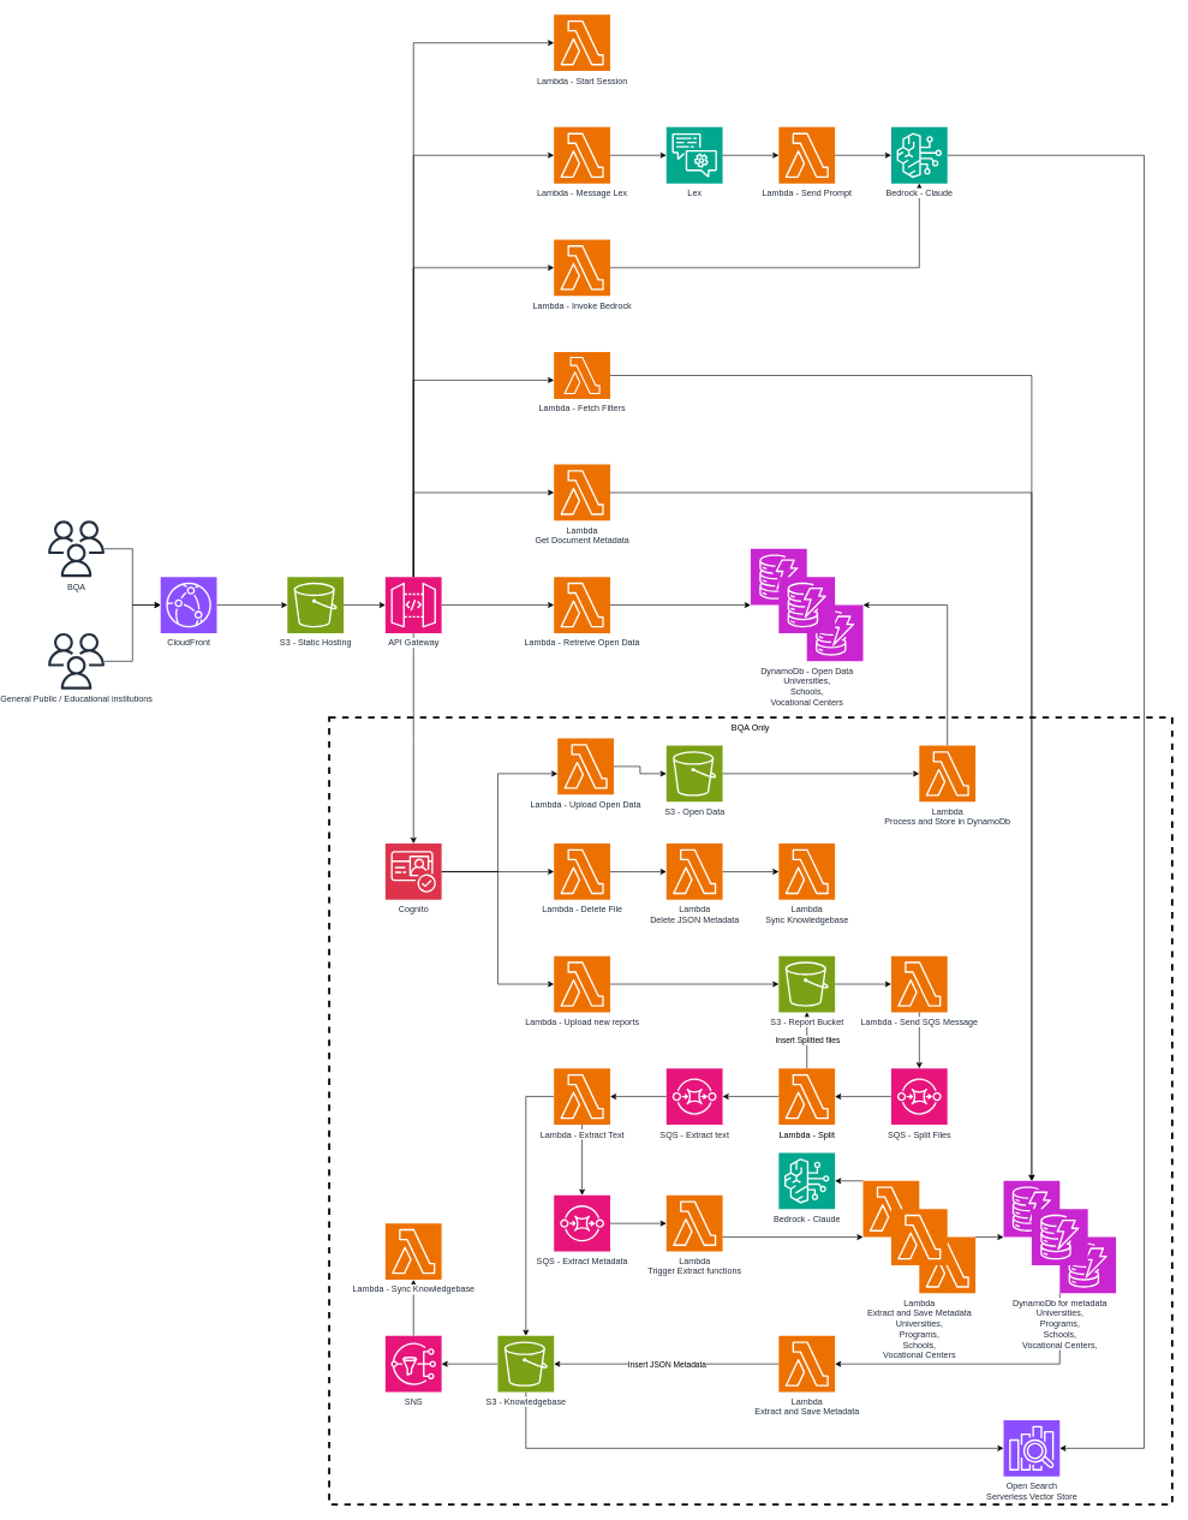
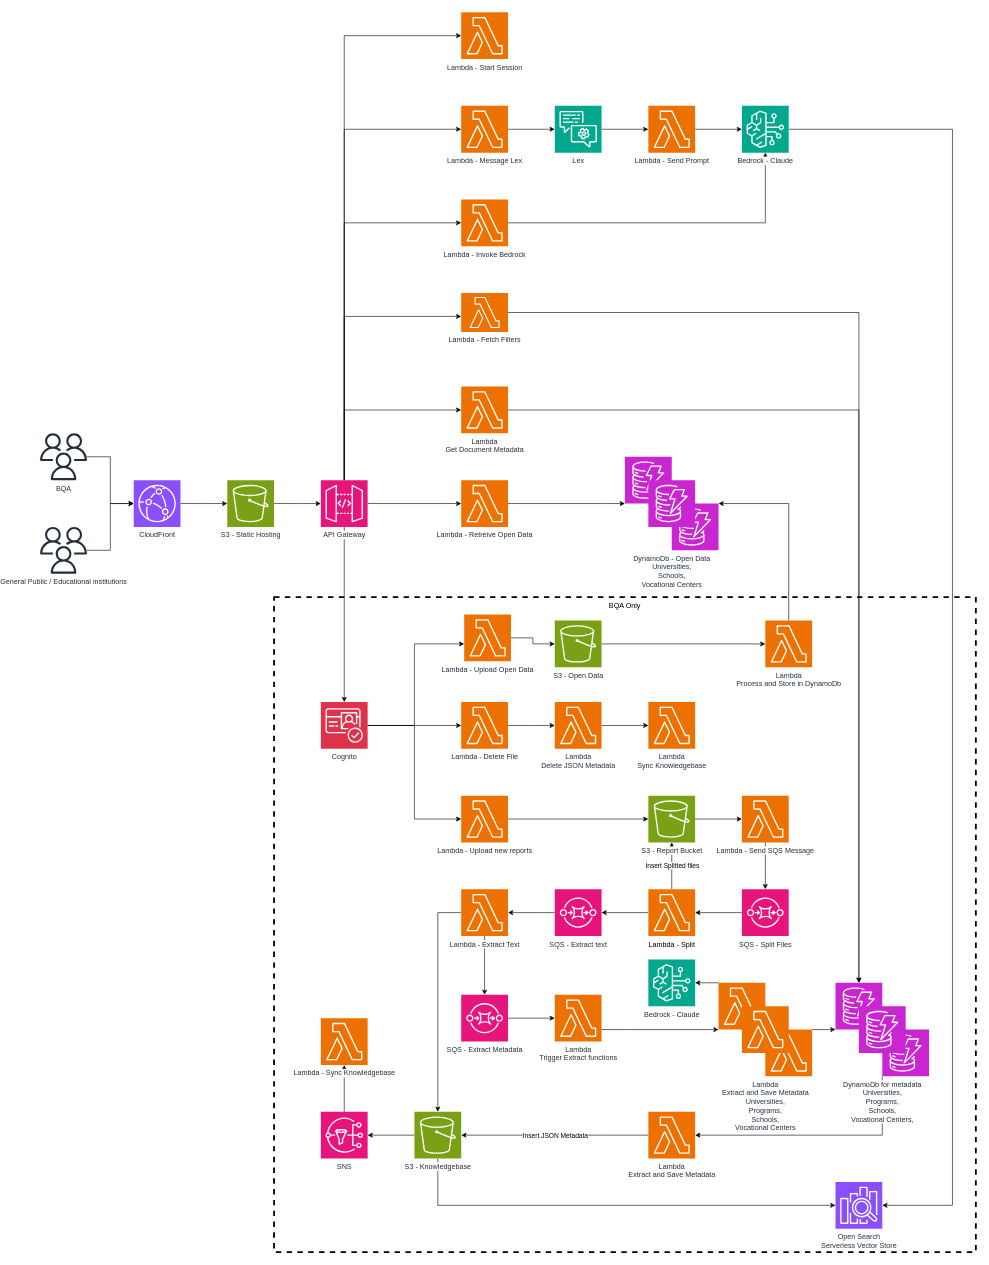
- <mxCell id="16" value="S3 - Static Hosting" style="sketch=0;points=[[0,0,0],[0.25,0,0],[0.5,0,0],[0.75,0,0],[1,0,0],[0,1,0],[0.25,1,0],[0.5,1,0],[0.75,1,0],[1,1,0],[0,0.25,0],[0,0.5,0],[0,0.75,0],[1,0.25,0],[1,0.5,0],[1,0.75,0]];outlineConnect=0;fontColor=#232F3E;fillColor=#7AA116;strokeColor=#ffffff;dashed=0;verticalLabelPosition=bottom;verticalAlign=top;align=center;html=1;fontSize=12;fontStyle=0;aspect=fixed;shape=mxgraph.aws4.resourceIcon;resIcon=mxgraph.aws4.s3;" parent="1" vertex="1"><mxGeometry x="352" y="800" width="78" height="78" as="geometry" /></mxCell>
+ <mxCell id="16" value="S3 - Static Hosting" style="sketch=0;points=[[0,0,0],[0.25,0,0],[0.5,0,0],[0.75,0,0],[1,0,0],[0,1,0],[0.25,1,0],[0.5,1,0],[0.75,1,0],[1,1,0],[0,0.25,0],[0,0.5,0],[0,0.75,0],[1,0.25,0],[1,0.5,0],[1,0.75,0]];outlineConnect=0;fontColor=#232F3E;fillColor=#7AA116;strokeColor=#ffffff;dashed=0;verticalLabelPosition=bottom;verticalAlign=top;align=center;html=1;fontSize=12;fontStyle=0;aspect=fixed;shape=mxgraph.aws4.resourceIcon;resIcon=mxgraph.aws4.s3;" parent="1" vertex="1"><mxGeometry x="332" y="800" width="78" height="78" as="geometry" /></mxCell>
